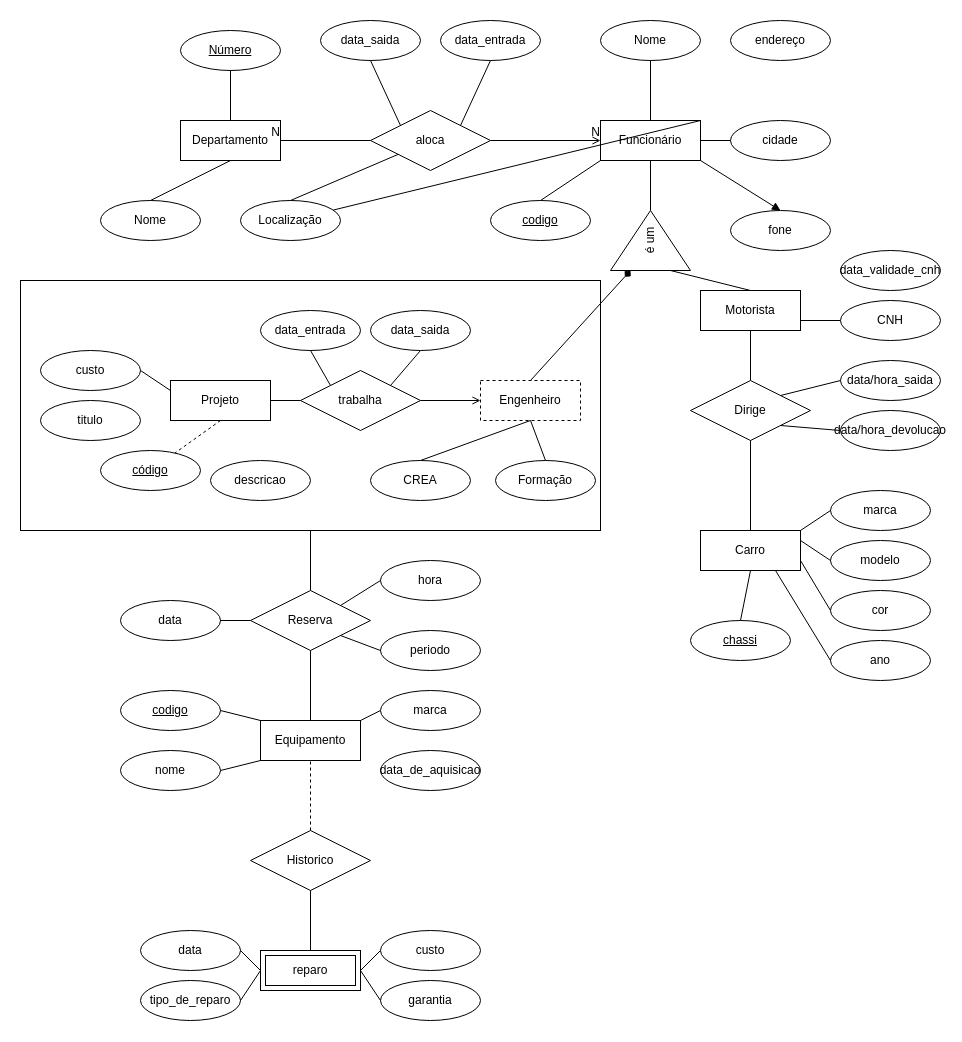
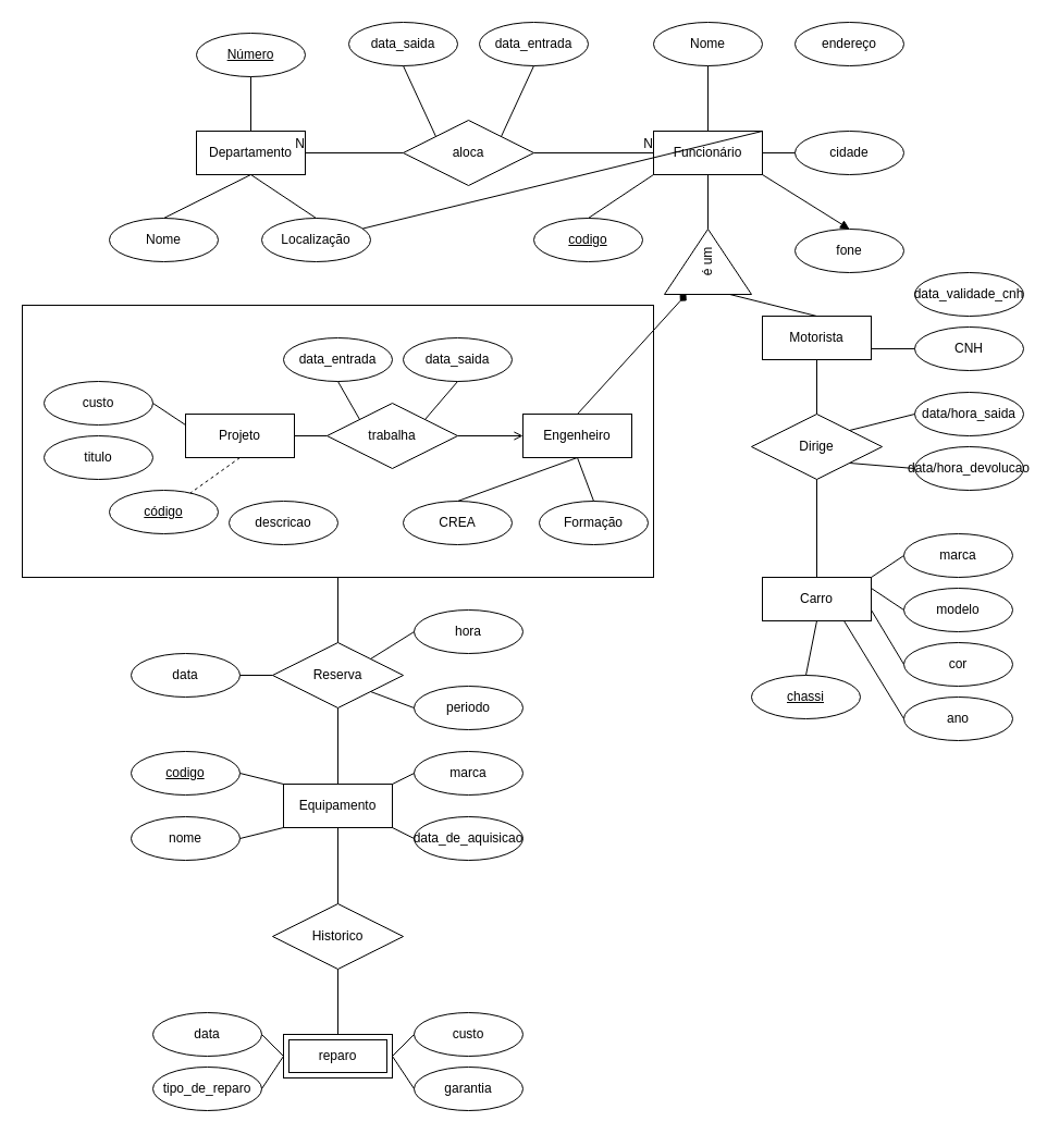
- <mxCell id="5" value="" style="endArrow=open;html=1;rounded=0;entryX=0;entryY=0.5;entryDx=0;entryDy=0;exitX=1;exitY=0.5;exitDx=0;exitDy=0;" parent="1" source="3" target="4" edge="1"><mxGeometry relative="1" as="geometry"><mxPoint x="410" y="280" as="sourcePoint" /><mxPoint x="570" y="280" as="targetPoint" /></mxGeometry></mxCell>
+ <mxCell id="5" value="" style="endArrow=none;html=1;rounded=0;entryX=0;entryY=0.5;entryDx=0;entryDy=0;exitX=1;exitY=0.5;exitDx=0;exitDy=0;" parent="1" source="3" target="4" edge="1"><mxGeometry relative="1" as="geometry"><mxPoint x="410" y="280" as="sourcePoint" /><mxPoint x="570" y="280" as="targetPoint" /></mxGeometry></mxCell>
- <mxCell id="24" value="" style="endArrow=none;html=1;rounded=0;exitX=0.5;exitY=0;exitDx=0;exitDy=0;" parent="1" source="12" target="3" edge="1"><mxGeometry relative="1" as="geometry"><mxPoint x="240" y="130" as="sourcePoint" /><mxPoint x="240" y="80" as="targetPoint" /></mxGeometry></mxCell>
+ <mxCell id="24" value="" style="endArrow=none;html=1;rounded=0;entryX=0.5;entryY=1;entryDx=0;entryDy=0;exitX=0.5;exitY=0;exitDx=0;exitDy=0;" parent="1" source="12" target="2" edge="1"><mxGeometry relative="1" as="geometry"><mxPoint x="240" y="130" as="sourcePoint" /><mxPoint x="240" y="80" as="targetPoint" /></mxGeometry></mxCell>
- <mxCell id="28" value="Engenheiro" style="whiteSpace=wrap;html=1;align=center;dashed=1;" parent="1" vertex="1"><mxGeometry x="480" y="380" width="100" height="40" as="geometry" /></mxCell>
+ <mxCell id="28" value="Engenheiro" style="whiteSpace=wrap;html=1;align=center;" parent="1" vertex="1"><mxGeometry x="480" y="380" width="100" height="40" as="geometry" /></mxCell>
+ <mxCell id="95" value="" style="endArrow=none;html=1;rounded=0;entryX=0;entryY=0.5;entryDx=0;entryDy=0;exitX=1;exitY=1;exitDx=0;exitDy=0;" edge="1" parent="1" source="62" target="93"><mxGeometry relative="1" as="geometry"><mxPoint x="370" y="730" as="sourcePoint" /><mxPoint x="390" y="720" as="targetPoint" /></mxGeometry></mxCell>
- <mxCell id="66" value="" style="endArrow=none;html=1;rounded=0;fontSize=12;exitX=0.5;exitY=0;exitDx=0;exitDy=0;entryX=0.5;entryY=1;entryDx=0;entryDy=0;dashed=1;" parent="1" source="63" target="62" edge="1"><mxGeometry relative="1" as="geometry"><mxPoint x="320" y="660" as="sourcePoint" /><mxPoint x="320" y="730" as="targetPoint" /></mxGeometry></mxCell>
+ <mxCell id="66" value="" style="endArrow=none;html=1;rounded=0;fontSize=12;exitX=0.5;exitY=0;exitDx=0;exitDy=0;entryX=0.5;entryY=1;entryDx=0;entryDy=0;" parent="1" source="63" target="62" edge="1"><mxGeometry relative="1" as="geometry"><mxPoint x="320" y="660" as="sourcePoint" /><mxPoint x="320" y="730" as="targetPoint" /></mxGeometry></mxCell>
